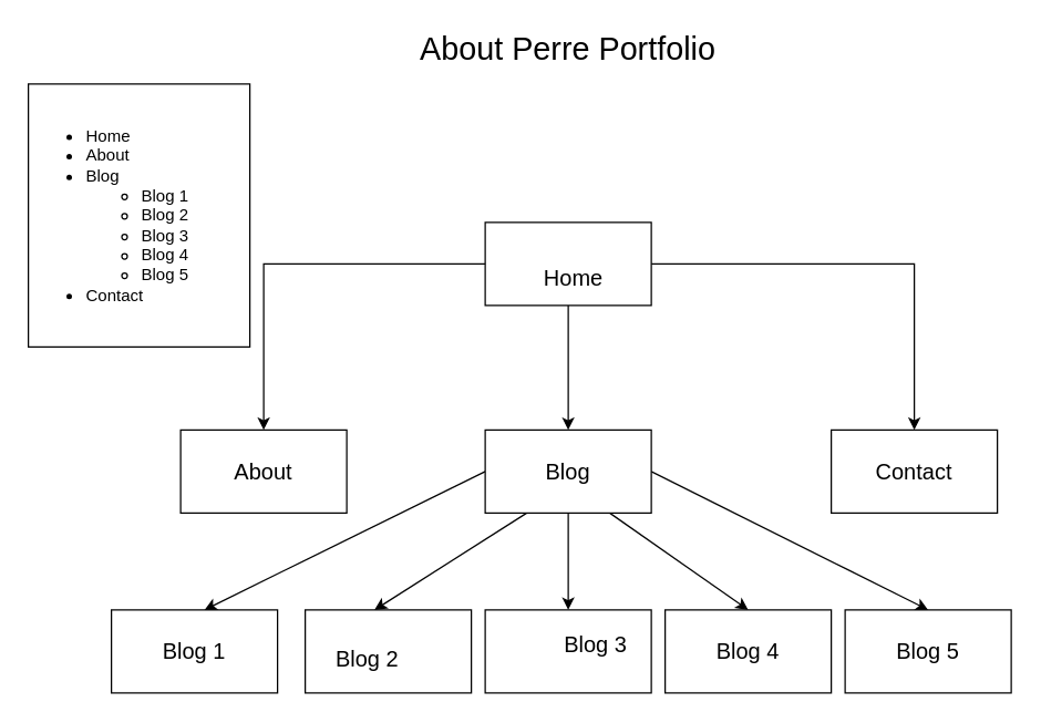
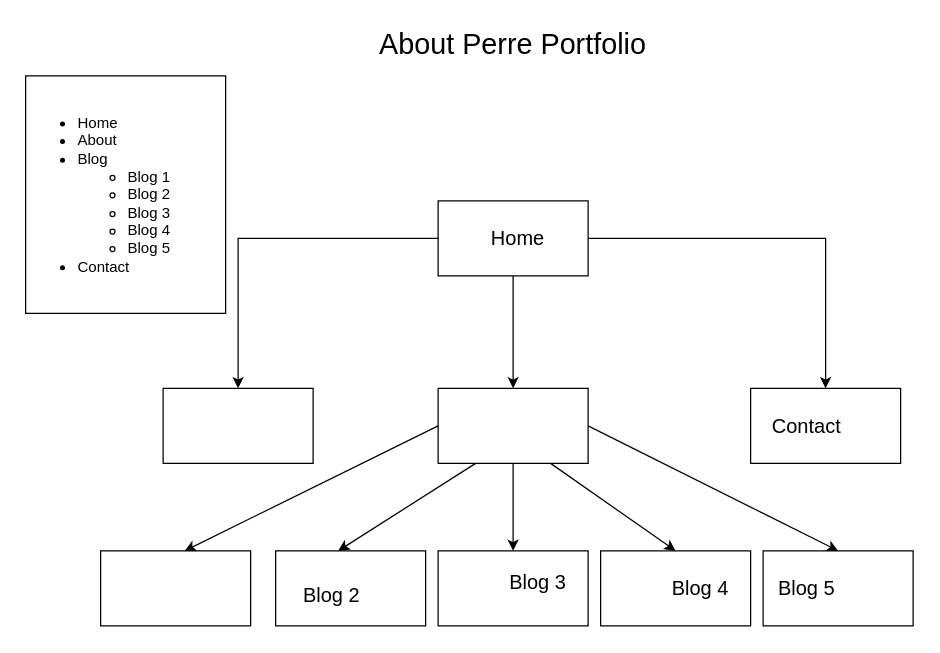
- <mxCell id="8" value="&lt;font style=&quot;font-size: 16px;&quot;&gt;Home&lt;/font&gt;" style="text;html=1;strokeColor=none;fillColor=none;align=center;verticalAlign=middle;whiteSpace=wrap;rounded=0;" parent="1" vertex="1"><mxGeometry x="384" y="185" width="60" height="30" as="geometry" /></mxCell>
+ <mxCell id="8" value="&lt;font style=&quot;font-size: 16px;&quot;&gt;Home&lt;/font&gt;" style="text;html=1;strokeColor=none;fillColor=none;align=center;verticalAlign=middle;whiteSpace=wrap;rounded=0;" parent="1" vertex="1"><mxGeometry x="384" y="175" width="60" height="30" as="geometry" /></mxCell>
- <mxCell id="18" value="&lt;font style=&quot;font-size: 16px;&quot;&gt;About&lt;/font&gt;" style="text;html=1;strokeColor=none;fillColor=none;align=center;verticalAlign=middle;whiteSpace=wrap;rounded=0;" parent="1" vertex="1"><mxGeometry x="160" y="325" width="60" height="30" as="geometry" /></mxCell>
- <mxCell id="17" value="&lt;font style=&quot;font-size: 16px;&quot;&gt;Blog&lt;/font&gt;" style="text;html=1;strokeColor=none;fillColor=none;align=center;verticalAlign=middle;whiteSpace=wrap;rounded=0;" parent="1" vertex="1"><mxGeometry x="380" y="325" width="60" height="30" as="geometry" /></mxCell>
- <mxCell id="19" value="&lt;font style=&quot;font-size: 16px;&quot;&gt;Contact&lt;/font&gt;" style="text;html=1;strokeColor=none;fillColor=none;align=center;verticalAlign=middle;whiteSpace=wrap;rounded=0;" parent="1" vertex="1"><mxGeometry x="630" y="325" width="60" height="30" as="geometry" /></mxCell>
+ <mxCell id="19" value="&lt;font style=&quot;font-size: 16px;&quot;&gt;Contact&lt;/font&gt;" style="text;html=1;strokeColor=none;fillColor=none;align=center;verticalAlign=middle;whiteSpace=wrap;rounded=0;" parent="1" vertex="1"><mxGeometry x="615" y="325" width="60" height="30" as="geometry" /></mxCell>
- <mxCell id="25" value="&lt;font style=&quot;font-size: 16px;&quot;&gt;Blog 1&lt;/font&gt;" style="text;html=1;strokeColor=none;fillColor=none;align=center;verticalAlign=middle;whiteSpace=wrap;rounded=0;" parent="1" vertex="1"><mxGeometry x="110" y="455" width="60" height="30" as="geometry" /></mxCell>
- <mxCell id="27" value="&lt;font style=&quot;font-size: 16px;&quot;&gt;Blog 4&lt;/font&gt;" style="text;html=1;strokeColor=none;fillColor=none;align=center;verticalAlign=middle;whiteSpace=wrap;rounded=0;" parent="1" vertex="1"><mxGeometry x="510" y="455" width="60" height="30" as="geometry" /></mxCell>
+ <mxCell id="27" value="&lt;font style=&quot;font-size: 16px;&quot;&gt;Blog 4&lt;/font&gt;" style="text;html=1;strokeColor=none;fillColor=none;align=center;verticalAlign=middle;whiteSpace=wrap;rounded=0;" parent="1" vertex="1"><mxGeometry x="530" y="455" width="60" height="30" as="geometry" /></mxCell>
- <mxCell id="26" value="&lt;font style=&quot;font-size: 16px;&quot;&gt;Blog 5&lt;/font&gt;" style="text;html=1;strokeColor=none;fillColor=none;align=center;verticalAlign=middle;whiteSpace=wrap;rounded=0;" parent="1" vertex="1"><mxGeometry x="640" y="455" width="60" height="30" as="geometry" /></mxCell>
+ <mxCell id="26" value="&lt;font style=&quot;font-size: 16px;&quot;&gt;Blog 5&lt;/font&gt;" style="text;html=1;strokeColor=none;fillColor=none;align=center;verticalAlign=middle;whiteSpace=wrap;rounded=0;" parent="1" vertex="1"><mxGeometry x="615" y="455" width="60" height="30" as="geometry" /></mxCell>
